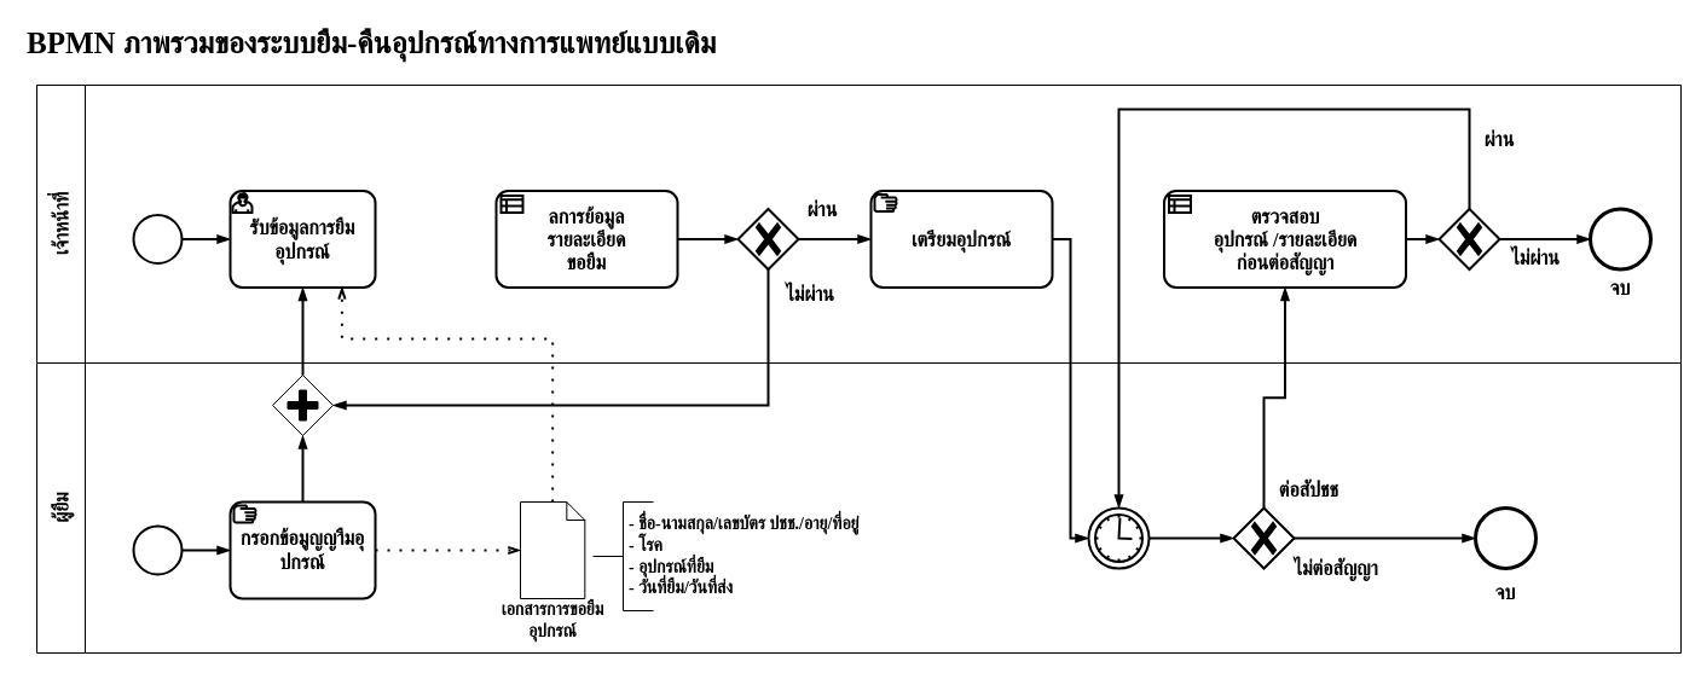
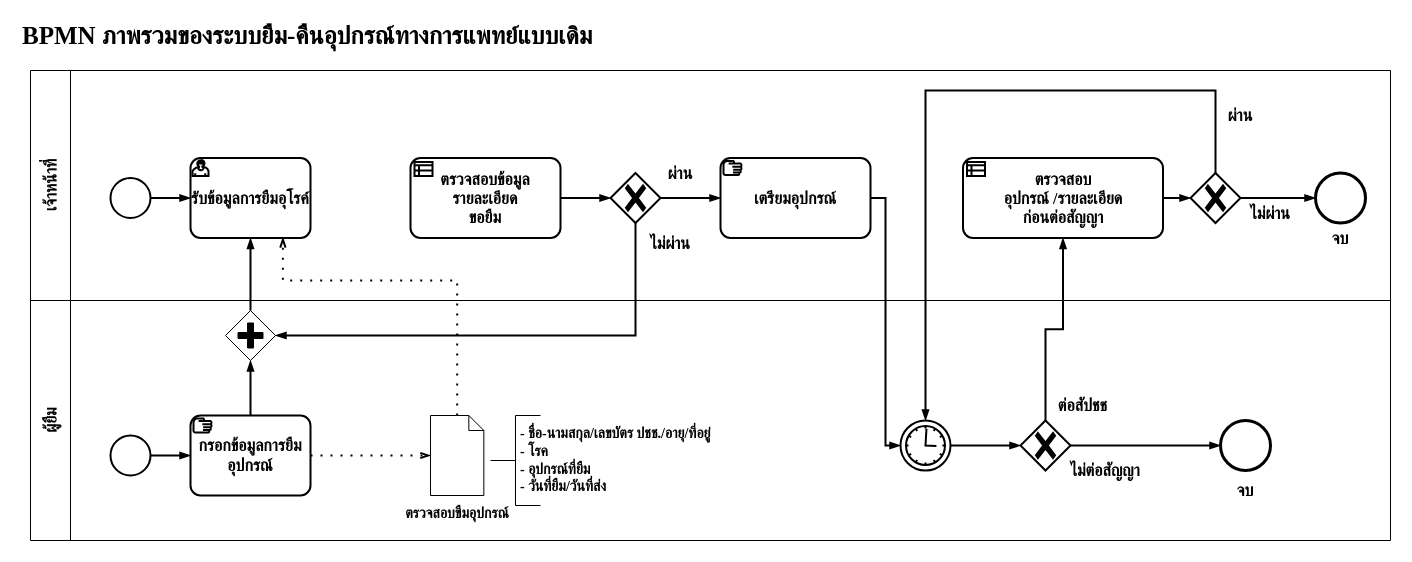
- <mxCell id="18" value="&lt;font style=&quot;font-size: 16px;&quot; face=&quot;Sarabun&quot;&gt;&lt;b style=&quot;&quot;&gt;รับข้อมูลการยืมอุปกรณ์&lt;/b&gt;&lt;/font&gt;" style="points=[[0.25,0,0],[0.5,0,0],[0.75,0,0],[1,0.25,0],[1,0.5,0],[1,0.75,0],[0.75,1,0],[0.5,1,0],[0.25,1,0],[0,0.75,0],[0,0.5,0],[0,0.25,0]];shape=mxgraph.bpmn.task;whiteSpace=wrap;rectStyle=rounded;size=10;html=1;container=1;expand=0;collapsible=0;taskMarker=user;strokeWidth=2;" vertex="1" parent="2"><mxGeometry x="160" y="87.5" width="120" height="80" as="geometry" /></mxCell>
+ <mxCell id="18" value="&lt;font style=&quot;font-size: 16px;&quot; face=&quot;Sarabun&quot;&gt;&lt;b style=&quot;&quot;&gt;รับข้อมูลการยืมอุโรค์&lt;/b&gt;&lt;/font&gt;" style="points=[[0.25,0,0],[0.5,0,0],[0.75,0,0],[1,0.25,0],[1,0.5,0],[1,0.75,0],[0.75,1,0],[0.5,1,0],[0.25,1,0],[0,0.75,0],[0,0.5,0],[0,0.25,0]];shape=mxgraph.bpmn.task;whiteSpace=wrap;rectStyle=rounded;size=10;html=1;container=1;expand=0;collapsible=0;taskMarker=user;strokeWidth=2;" vertex="1" parent="2"><mxGeometry x="160" y="87.5" width="120" height="80" as="geometry" /></mxCell>
- <mxCell id="7" value="&lt;font style=&quot;font-size: 16px;&quot; data-font-src=&quot;https://fonts.googleapis.com/css?family=Sarabun&quot; face=&quot;Sarabun&quot;&gt;&lt;b style=&quot;&quot;&gt;ลการย้อมูล&lt;/b&gt;&lt;/font&gt;&lt;div&gt;&lt;font style=&quot;font-size: 16px;&quot; data-font-src=&quot;https://fonts.googleapis.com/css?family=Sarabun&quot; face=&quot;Sarabun&quot;&gt;&lt;b style=&quot;&quot;&gt;รายละเอียด&lt;/b&gt;&lt;/font&gt;&lt;/div&gt;&lt;div&gt;&lt;font style=&quot;font-size: 16px;&quot; data-font-src=&quot;https://fonts.googleapis.com/css?family=Sarabun&quot; face=&quot;Sarabun&quot;&gt;&lt;b style=&quot;&quot;&gt;ขอยืม&lt;/b&gt;&lt;/font&gt;&lt;/div&gt;" style="points=[[0.25,0,0],[0.5,0,0],[0.75,0,0],[1,0.25,0],[1,0.5,0],[1,0.75,0],[0.75,1,0],[0.5,1,0],[0.25,1,0],[0,0.75,0],[0,0.5,0],[0,0.25,0]];shape=mxgraph.bpmn.task;whiteSpace=wrap;rectStyle=rounded;size=10;html=1;container=1;expand=0;collapsible=0;taskMarker=businessRule;strokeWidth=2;" vertex="1" parent="2"><mxGeometry x="380" y="87.5" width="150" height="80" as="geometry" /></mxCell>
+ <mxCell id="7" value="&lt;font style=&quot;font-size: 16px;&quot; data-font-src=&quot;https://fonts.googleapis.com/css?family=Sarabun&quot; face=&quot;Sarabun&quot;&gt;&lt;b style=&quot;&quot;&gt;ตรวจสอบข้อมูล&lt;/b&gt;&lt;/font&gt;&lt;div&gt;&lt;font style=&quot;font-size: 16px;&quot; data-font-src=&quot;https://fonts.googleapis.com/css?family=Sarabun&quot; face=&quot;Sarabun&quot;&gt;&lt;b style=&quot;&quot;&gt;รายละเอียด&lt;/b&gt;&lt;/font&gt;&lt;/div&gt;&lt;div&gt;&lt;font style=&quot;font-size: 16px;&quot; data-font-src=&quot;https://fonts.googleapis.com/css?family=Sarabun&quot; face=&quot;Sarabun&quot;&gt;&lt;b style=&quot;&quot;&gt;ขอยืม&lt;/b&gt;&lt;/font&gt;&lt;/div&gt;" style="points=[[0.25,0,0],[0.5,0,0],[0.75,0,0],[1,0.25,0],[1,0.5,0],[1,0.75,0],[0.75,1,0],[0.5,1,0],[0.25,1,0],[0,0.75,0],[0,0.5,0],[0,0.25,0]];shape=mxgraph.bpmn.task;whiteSpace=wrap;rectStyle=rounded;size=10;html=1;container=1;expand=0;collapsible=0;taskMarker=businessRule;strokeWidth=2;" vertex="1" parent="2"><mxGeometry x="380" y="87.5" width="150" height="80" as="geometry" /></mxCell>
- <mxCell id="23" value="&lt;font style=&quot;font-size: 16px;&quot; face=&quot;Sarabun&quot;&gt;&lt;b style=&quot;&quot;&gt;กรอกข้อมูญญาืมอุปกรณ์&lt;/b&gt;&lt;/font&gt;" style="points=[[0.25,0,0],[0.5,0,0],[0.75,0,0],[1,0.25,0],[1,0.5,0],[1,0.75,0],[0.75,1,0],[0.5,1,0],[0.25,1,0],[0,0.75,0],[0,0.5,0],[0,0.25,0]];shape=mxgraph.bpmn.task;whiteSpace=wrap;rectStyle=rounded;size=10;html=1;container=1;expand=0;collapsible=0;taskMarker=manual;strokeWidth=2;" vertex="1" parent="21"><mxGeometry x="160" y="115" width="120" height="80" as="geometry" /></mxCell>
+ <mxCell id="23" value="&lt;font style=&quot;font-size: 16px;&quot; face=&quot;Sarabun&quot;&gt;&lt;b style=&quot;&quot;&gt;กรอกข้อมูลการยืมอุปกรณ์&lt;/b&gt;&lt;/font&gt;" style="points=[[0.25,0,0],[0.5,0,0],[0.75,0,0],[1,0.25,0],[1,0.5,0],[1,0.75,0],[0.75,1,0],[0.5,1,0],[0.25,1,0],[0,0.75,0],[0,0.5,0],[0,0.25,0]];shape=mxgraph.bpmn.task;whiteSpace=wrap;rectStyle=rounded;size=10;html=1;container=1;expand=0;collapsible=0;taskMarker=manual;strokeWidth=2;" vertex="1" parent="21"><mxGeometry x="160" y="115" width="120" height="80" as="geometry" /></mxCell>
- <mxCell id="27" value="&lt;font face=&quot;Sarabun&quot;&gt;&lt;span&gt;เอกสารการขอยืมอุปกรณ์&lt;/span&gt;&lt;/font&gt;" style="text;html=1;strokeColor=none;fillColor=none;align=center;verticalAlign=middle;whiteSpace=wrap;rounded=0;fontStyle=1;fontSize=14;" vertex="1" parent="21"><mxGeometry x="371.67" y="195" width="110" height="35" as="geometry" /></mxCell>
+ <mxCell id="27" value="&lt;font face=&quot;Sarabun&quot;&gt;&lt;span&gt;ตรวจสอบขืมอุปกรณ์&lt;/span&gt;&lt;/font&gt;" style="text;html=1;strokeColor=none;fillColor=none;align=center;verticalAlign=middle;whiteSpace=wrap;rounded=0;fontStyle=1;fontSize=14;" vertex="1" parent="21"><mxGeometry x="371.67" y="195" width="110" height="35" as="geometry" /></mxCell>
